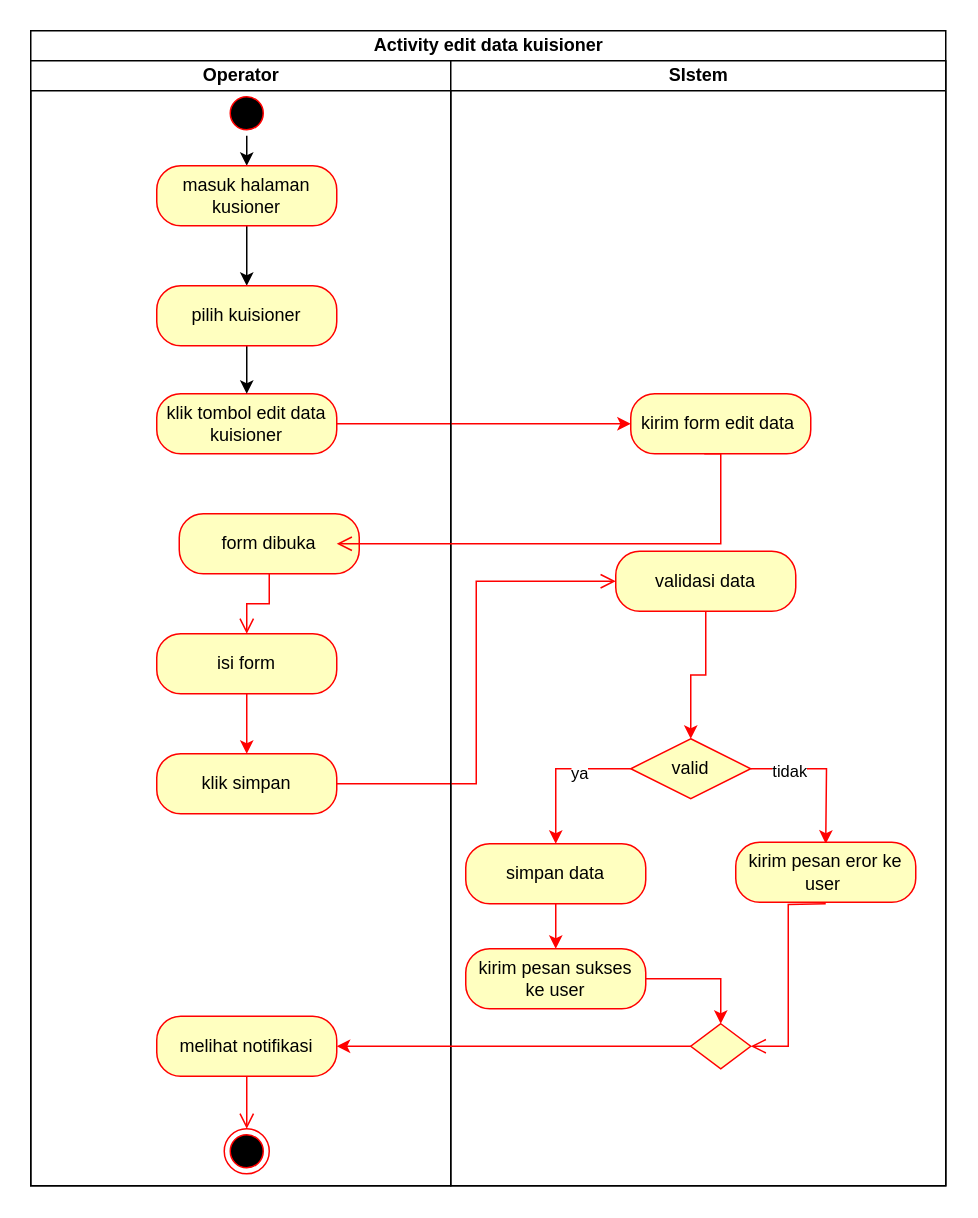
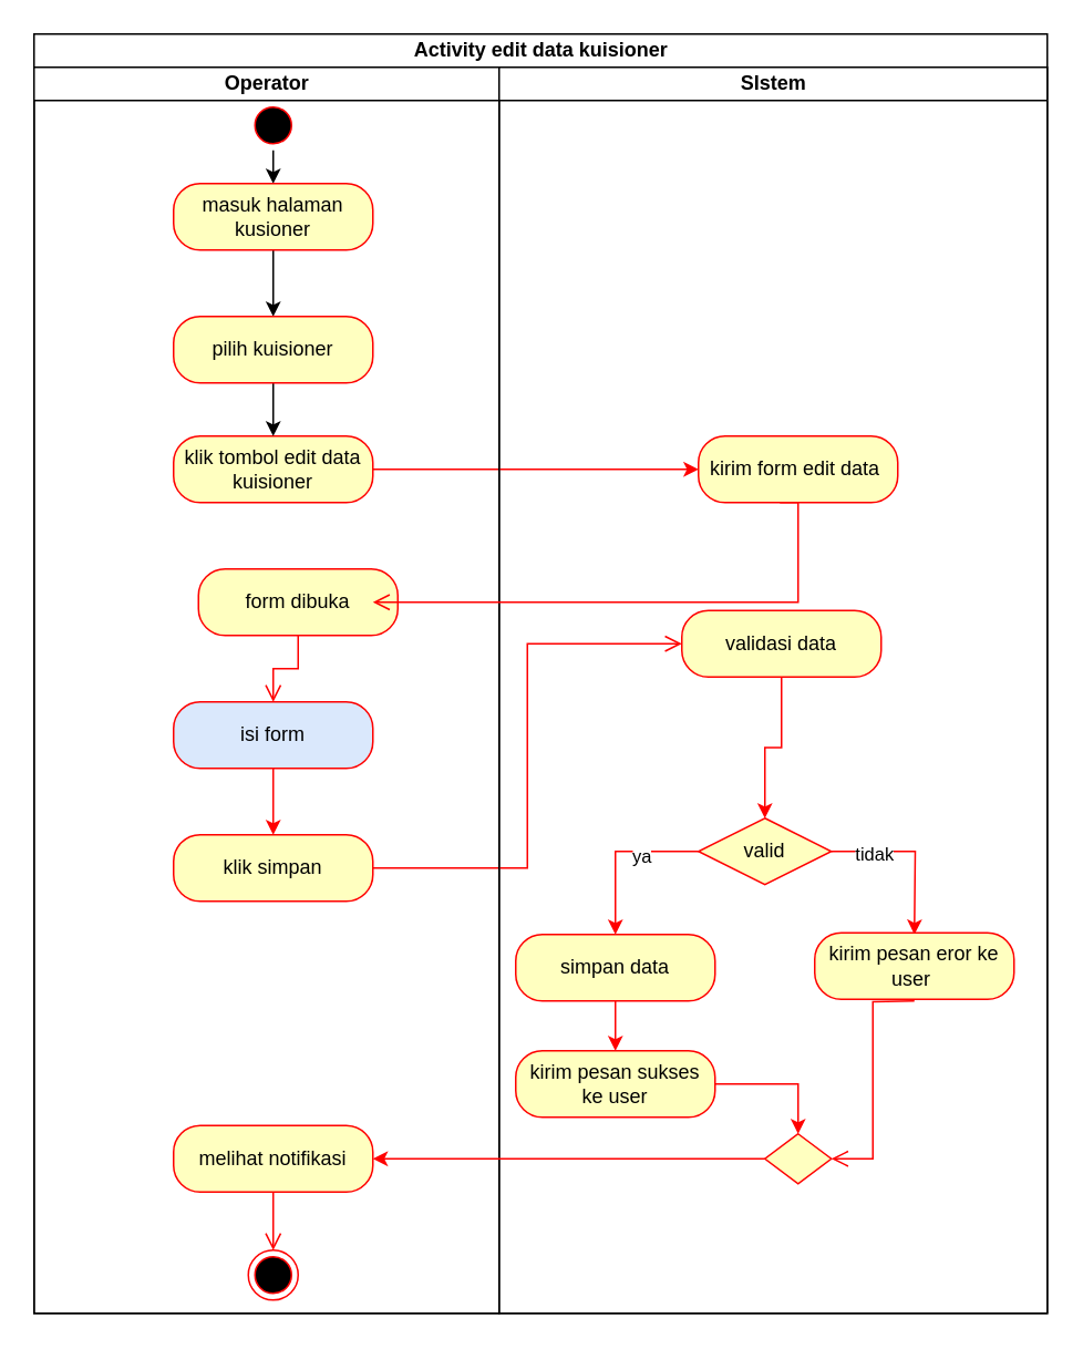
- <mxCell id="11" value="isi form" style="rounded=1;whiteSpace=wrap;html=1;arcSize=40;fontColor=#000000;fillColor=#ffffc0;strokeColor=#ff0000;" parent="3" vertex="1"><mxGeometry x="84" y="382" width="120" height="40" as="geometry" /></mxCell>
+ <mxCell id="11" value="isi form" style="rounded=1;whiteSpace=wrap;html=1;arcSize=40;fontColor=#000000;fillColor=#dae8fc;strokeColor=#ff0000;" parent="3" vertex="1"><mxGeometry x="84" y="382" width="120" height="40" as="geometry" /></mxCell>
